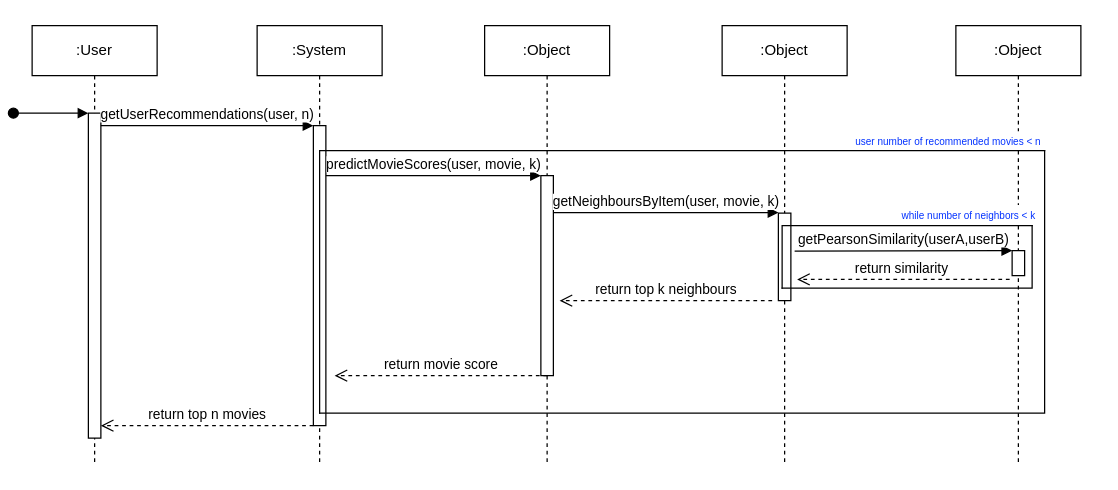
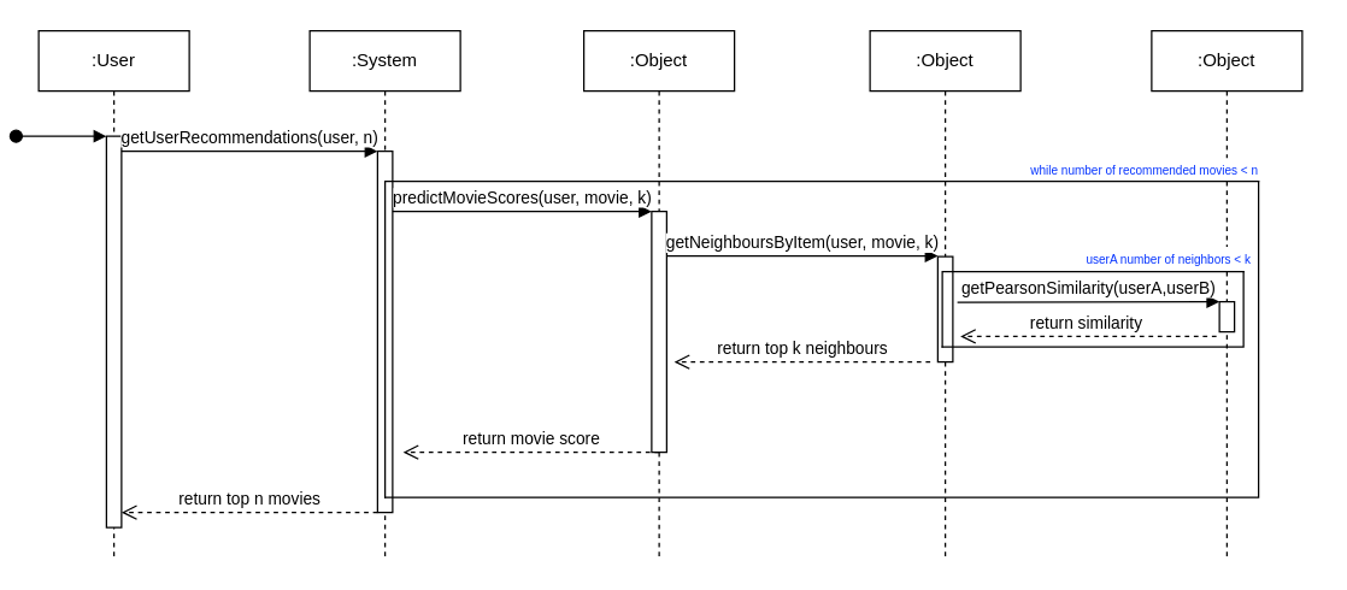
- <mxCell id="24" value="&lt;span style=&quot;caret-color: rgb(0, 0, 0); font-family: Helvetica; font-style: normal; font-variant-caps: normal; font-weight: 400; letter-spacing: normal; text-align: center; text-indent: 0px; text-transform: none; white-space: nowrap; word-spacing: 0px; -webkit-text-stroke-width: 0px; background-color: rgb(255, 255, 255); text-decoration: none; float: none; display: inline !important;&quot;&gt;&lt;font style=&quot;font-size: 8px;&quot; color=&quot;#0433ff&quot;&gt;user number of recommended movies &amp;lt; n&lt;/font&gt;&lt;/span&gt;" style="text;whiteSpace=wrap;html=1;" vertex="1" parent="1"><mxGeometry x="677" y="98" width="190" height="40" as="geometry" /></mxCell>
+ <mxCell id="24" value="&lt;span style=&quot;caret-color: rgb(0, 0, 0); font-family: Helvetica; font-style: normal; font-variant-caps: normal; font-weight: 400; letter-spacing: normal; text-align: center; text-indent: 0px; text-transform: none; white-space: nowrap; word-spacing: 0px; -webkit-text-stroke-width: 0px; background-color: rgb(255, 255, 255); text-decoration: none; float: none; display: inline !important;&quot;&gt;&lt;font style=&quot;font-size: 8px;&quot; color=&quot;#0433ff&quot;&gt;while number of recommended movies &amp;lt; n&lt;/font&gt;&lt;/span&gt;" style="text;whiteSpace=wrap;html=1;" vertex="1" parent="1"><mxGeometry x="677" y="98" width="190" height="40" as="geometry" /></mxCell>
- <mxCell id="23" value="&lt;span style=&quot;caret-color: rgb(0, 0, 0); font-family: Helvetica; font-style: normal; font-variant-caps: normal; font-weight: 400; letter-spacing: normal; text-align: center; text-indent: 0px; text-transform: none; white-space: nowrap; word-spacing: 0px; -webkit-text-stroke-width: 0px; background-color: rgb(255, 255, 255); text-decoration: none; float: none; display: inline !important;&quot;&gt;&lt;font style=&quot;font-size: 8px;&quot; color=&quot;#0433ff&quot;&gt;while number of neighbors &amp;lt; k&lt;/font&gt;&lt;/span&gt;" style="text;whiteSpace=wrap;html=1;" vertex="1" parent="1"><mxGeometry x="714" y="157" width="116" height="40" as="geometry" /></mxCell>
+ <mxCell id="23" value="&lt;span style=&quot;caret-color: rgb(0, 0, 0); font-family: Helvetica; font-style: normal; font-variant-caps: normal; font-weight: 400; letter-spacing: normal; text-align: center; text-indent: 0px; text-transform: none; white-space: nowrap; word-spacing: 0px; -webkit-text-stroke-width: 0px; background-color: rgb(255, 255, 255); text-decoration: none; float: none; display: inline !important;&quot;&gt;&lt;font style=&quot;font-size: 8px;&quot; color=&quot;#0433ff&quot;&gt;userA number of neighbors &amp;lt; k&lt;/font&gt;&lt;/span&gt;" style="text;whiteSpace=wrap;html=1;" vertex="1" parent="1"><mxGeometry x="714" y="157" width="116" height="40" as="geometry" /></mxCell>
